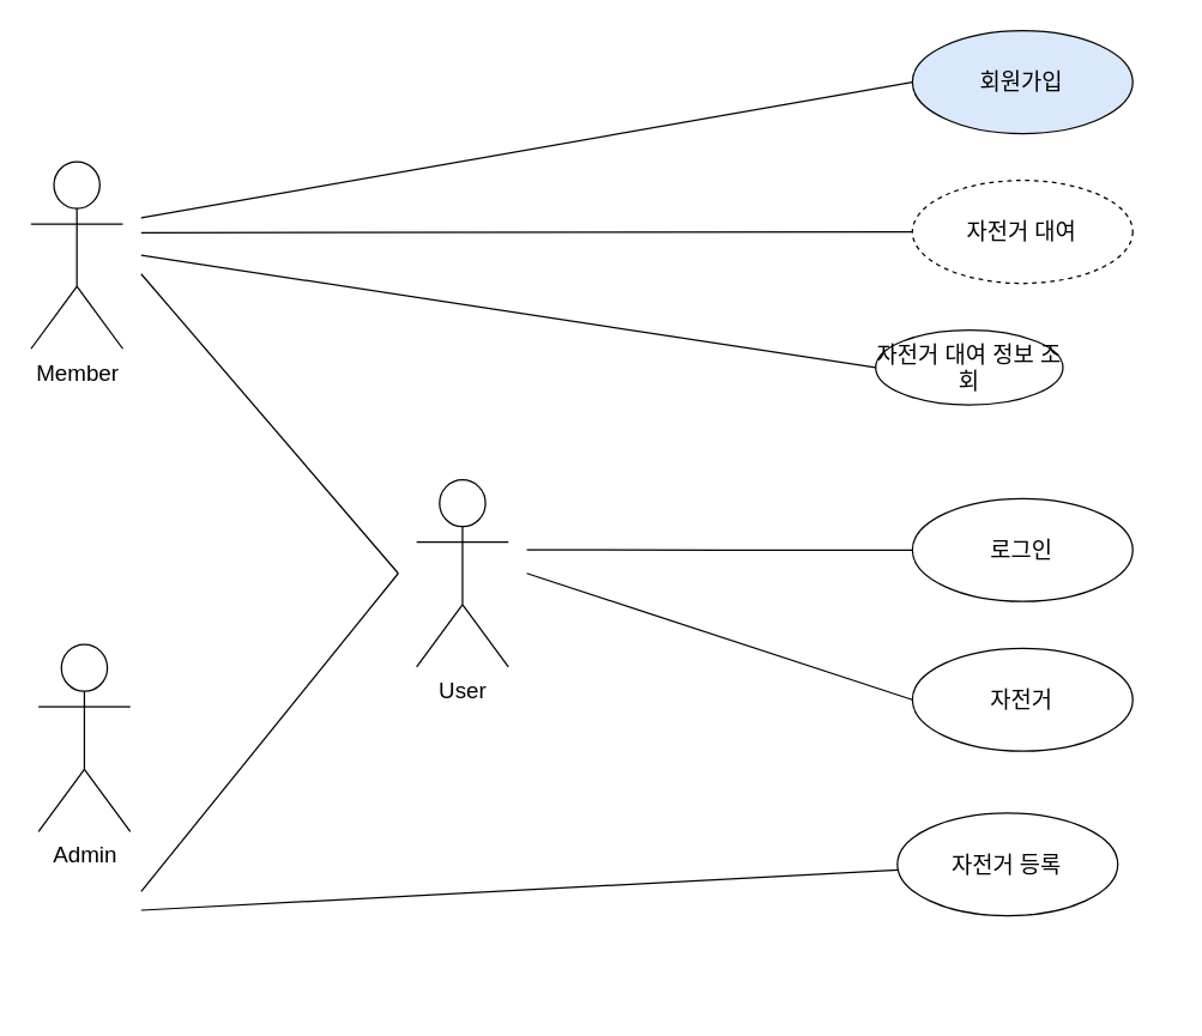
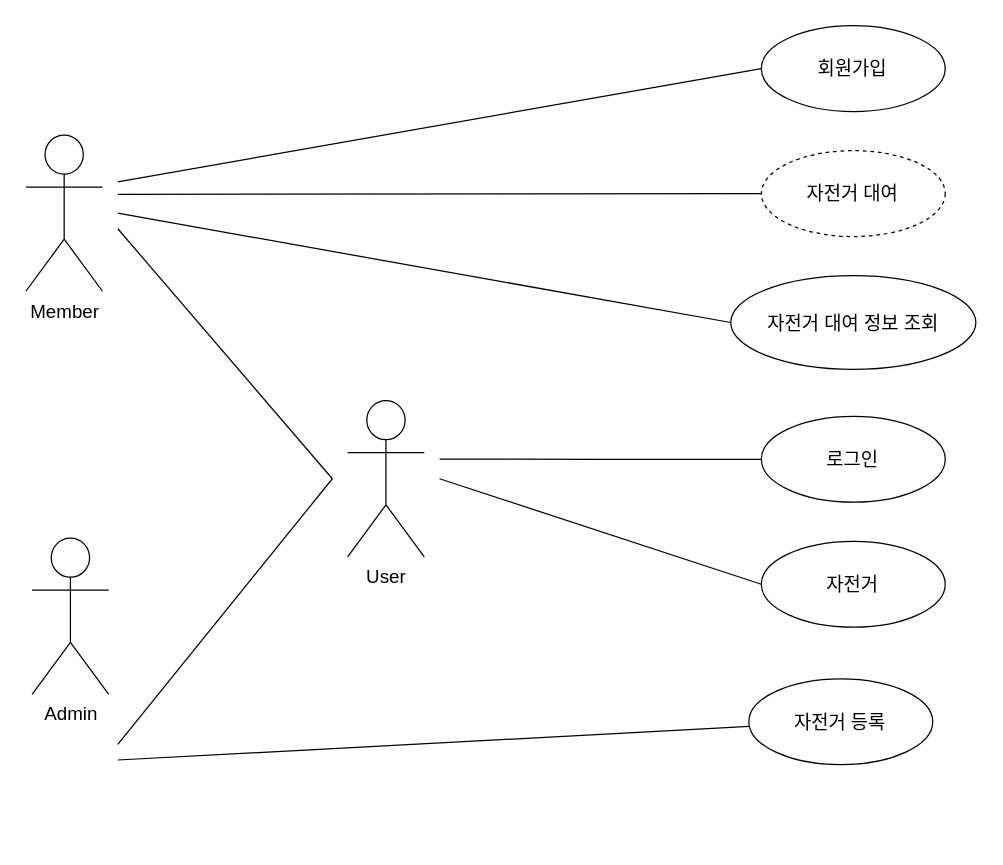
- <mxCell id="12" value="&lt;font style=&quot;font-size: 15px;&quot;&gt;회원가입&lt;/font&gt;" style="ellipse;whiteSpace=wrap;html=1;fillColor=#dae8fc;" vertex="1" parent="2"><mxGeometry x="588.387" width="147.097" height="68.75" as="geometry" /></mxCell>
+ <mxCell id="12" value="&lt;font style=&quot;font-size: 15px;&quot;&gt;회원가입&lt;/font&gt;" style="ellipse;whiteSpace=wrap;html=1;" vertex="1" parent="2"><mxGeometry x="588.387" width="147.097" height="68.75" as="geometry" /></mxCell>
- <mxCell id="10" value="&lt;font style=&quot;font-size: 15px;&quot;&gt;자전거 대여 정보 조회&lt;/font&gt;" style="ellipse;whiteSpace=wrap;html=1;verticalAlign=middle;" vertex="1" parent="2"><mxGeometry x="563.871" y="200" width="125" height="50" as="geometry" /></mxCell>
+ <mxCell id="10" value="&lt;font style=&quot;font-size: 15px;&quot;&gt;자전거 대여 정보 조회&lt;/font&gt;" style="ellipse;whiteSpace=wrap;html=1;verticalAlign=middle;" vertex="1" parent="2"><mxGeometry x="563.871" y="200" width="196.129" height="75.0" as="geometry" /></mxCell>
